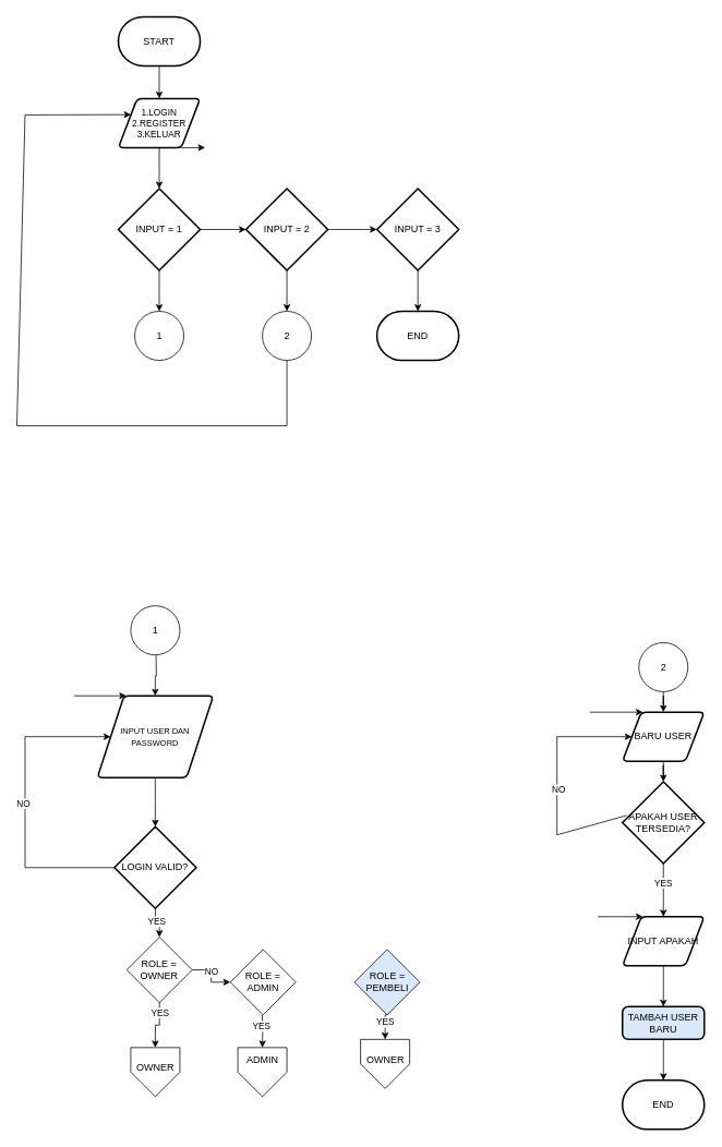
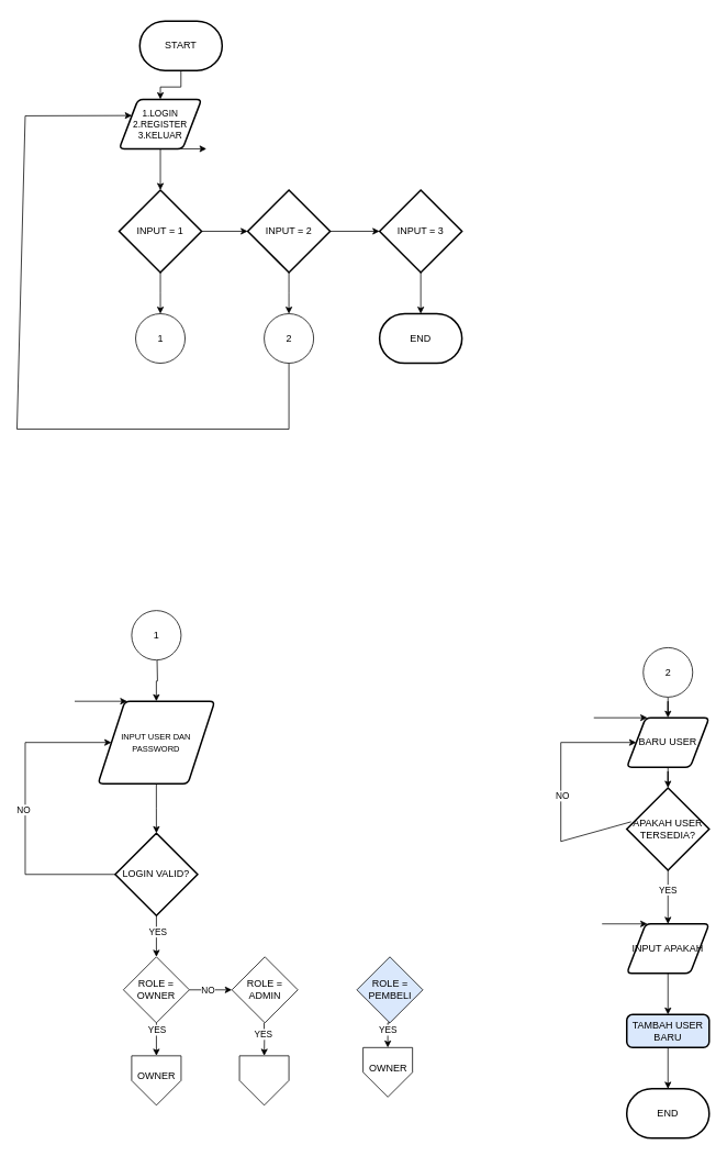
- <mxCell id="3" value="START" style="strokeWidth=2;html=1;shape=mxgraph.flowchart.terminator;whiteSpace=wrap;" parent="1" vertex="1"><mxGeometry x="144" y="20" width="100" height="60" as="geometry" /></mxCell>
+ <mxCell id="3" value="START" style="strokeWidth=2;html=1;shape=mxgraph.flowchart.terminator;whiteSpace=wrap;" parent="1" vertex="1"><mxGeometry x="169" y="25" width="100" height="60" as="geometry" /></mxCell>
- <mxCell id="32" value="ROLE = OWNER" style="rhombus;whiteSpace=wrap;html=1;" parent="1" vertex="1"><mxGeometry x="154.17" y="1145" width="80" height="80" as="geometry" /></mxCell>
+ <mxCell id="32" value="ROLE = OWNER" style="rhombus;whiteSpace=wrap;html=1;" parent="1" vertex="1"><mxGeometry x="149.17" y="1160" width="80" height="80" as="geometry" /></mxCell>
- <mxCell id="66" value="ADMIN" style="text;html=1;align=center;verticalAlign=middle;resizable=0;points=[];autosize=1;strokeColor=none;fillColor=none;" parent="64" vertex="1"><mxGeometry width="60" height="30" as="geometry" /></mxCell>
